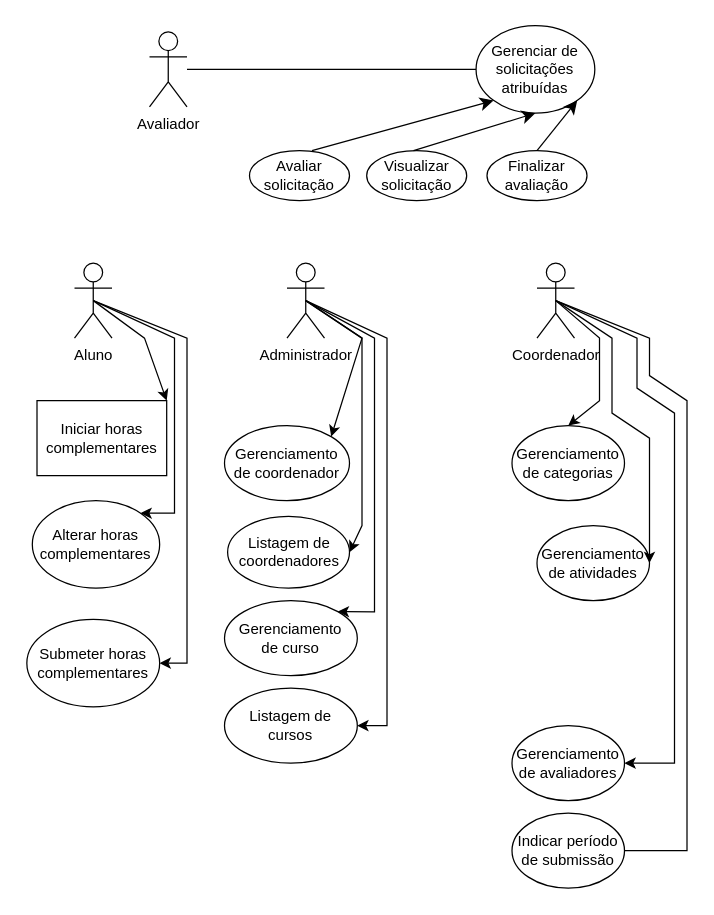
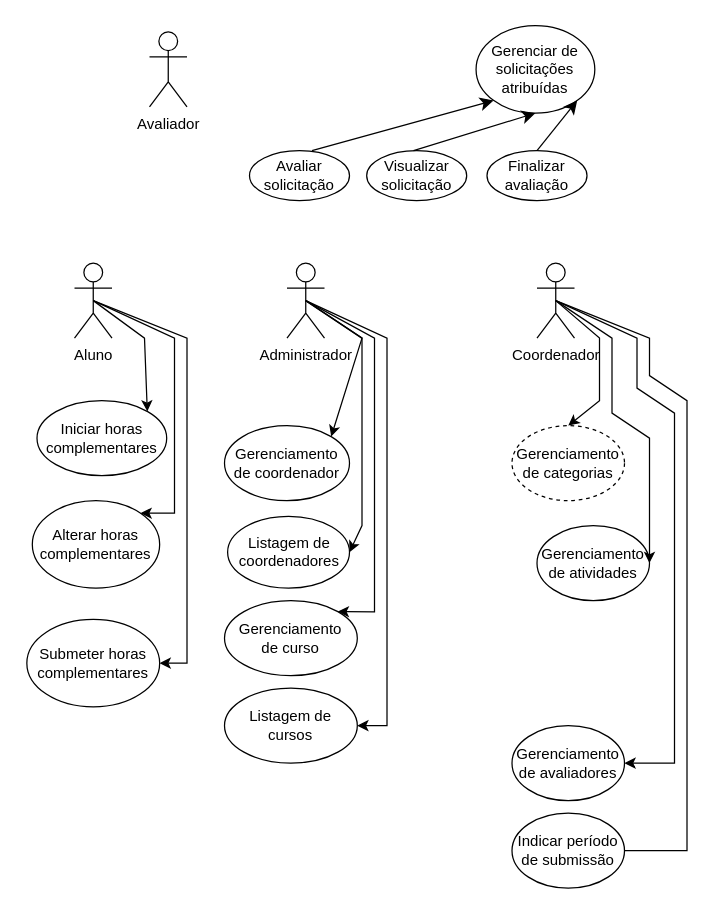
- <mxCell id="29" value="" style="endArrow=none;html=1;rounded=0;" parent="1" target="5" edge="1" source="20"><mxGeometry width="50" height="50" relative="1" as="geometry"><mxPoint x="279" y="55" as="sourcePoint" /><mxPoint x="139" y="61" as="targetPoint" /><Array as="points" /></mxGeometry></mxCell>
- <mxCell id="18" value="Iniciar horas complementares" style="whiteSpace=wrap;html=1;rounded=0;" parent="1" vertex="1"><mxGeometry x="29" y="320" width="103.75" height="60" as="geometry" /></mxCell>
+ <mxCell id="18" value="Iniciar horas complementares" style="ellipse;whiteSpace=wrap;html=1;" parent="1" vertex="1"><mxGeometry x="29" y="320" width="103.75" height="60" as="geometry" /></mxCell>
- <mxCell id="9" value="Gerenciamento de categorias" style="ellipse;whiteSpace=wrap;html=1;" parent="1" vertex="1"><mxGeometry x="409" y="340" width="90" height="60" as="geometry" /></mxCell>
+ <mxCell id="9" value="Gerenciamento de categorias" style="ellipse;whiteSpace=wrap;html=1;dashed=1;" parent="1" vertex="1"><mxGeometry x="409" y="340" width="90" height="60" as="geometry" /></mxCell>
